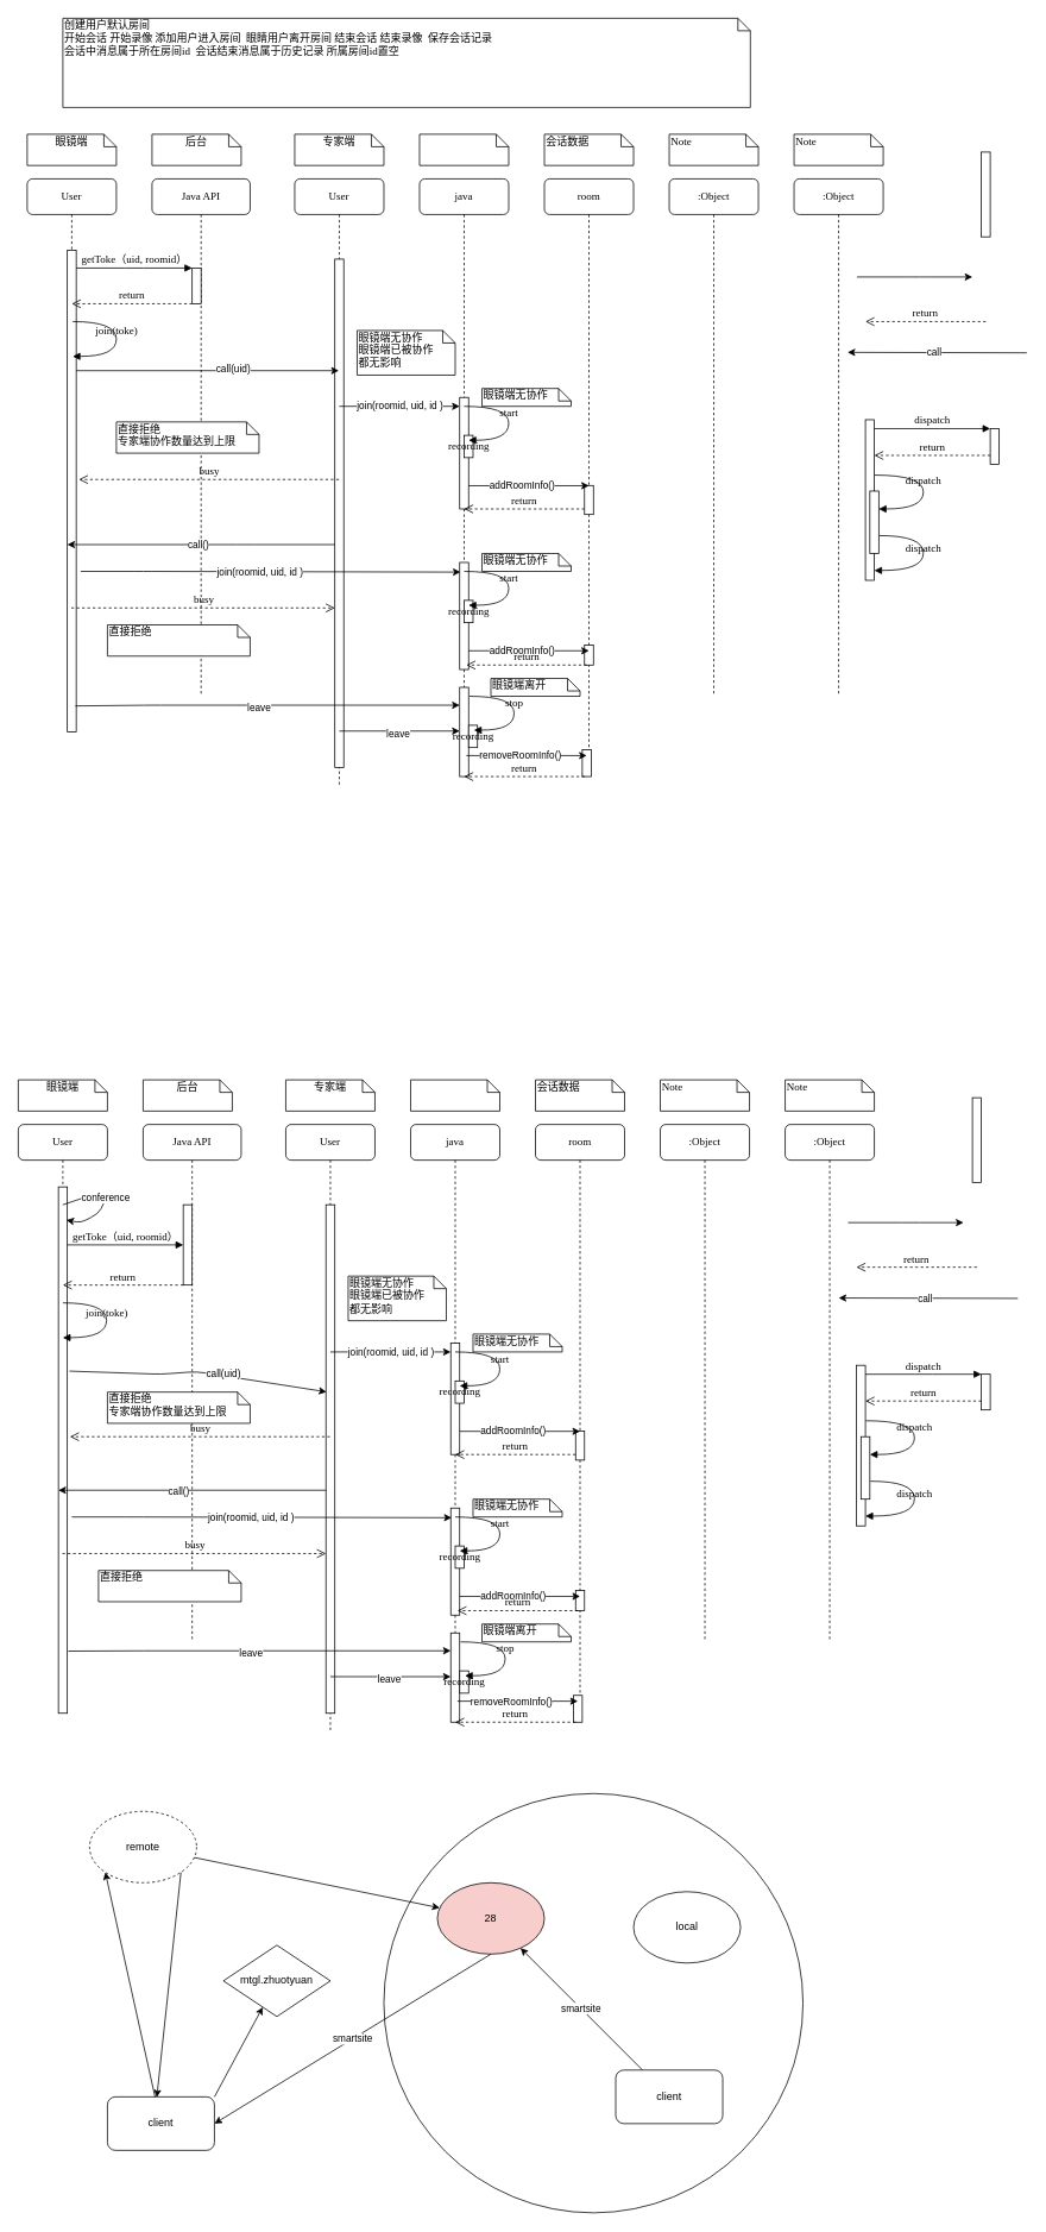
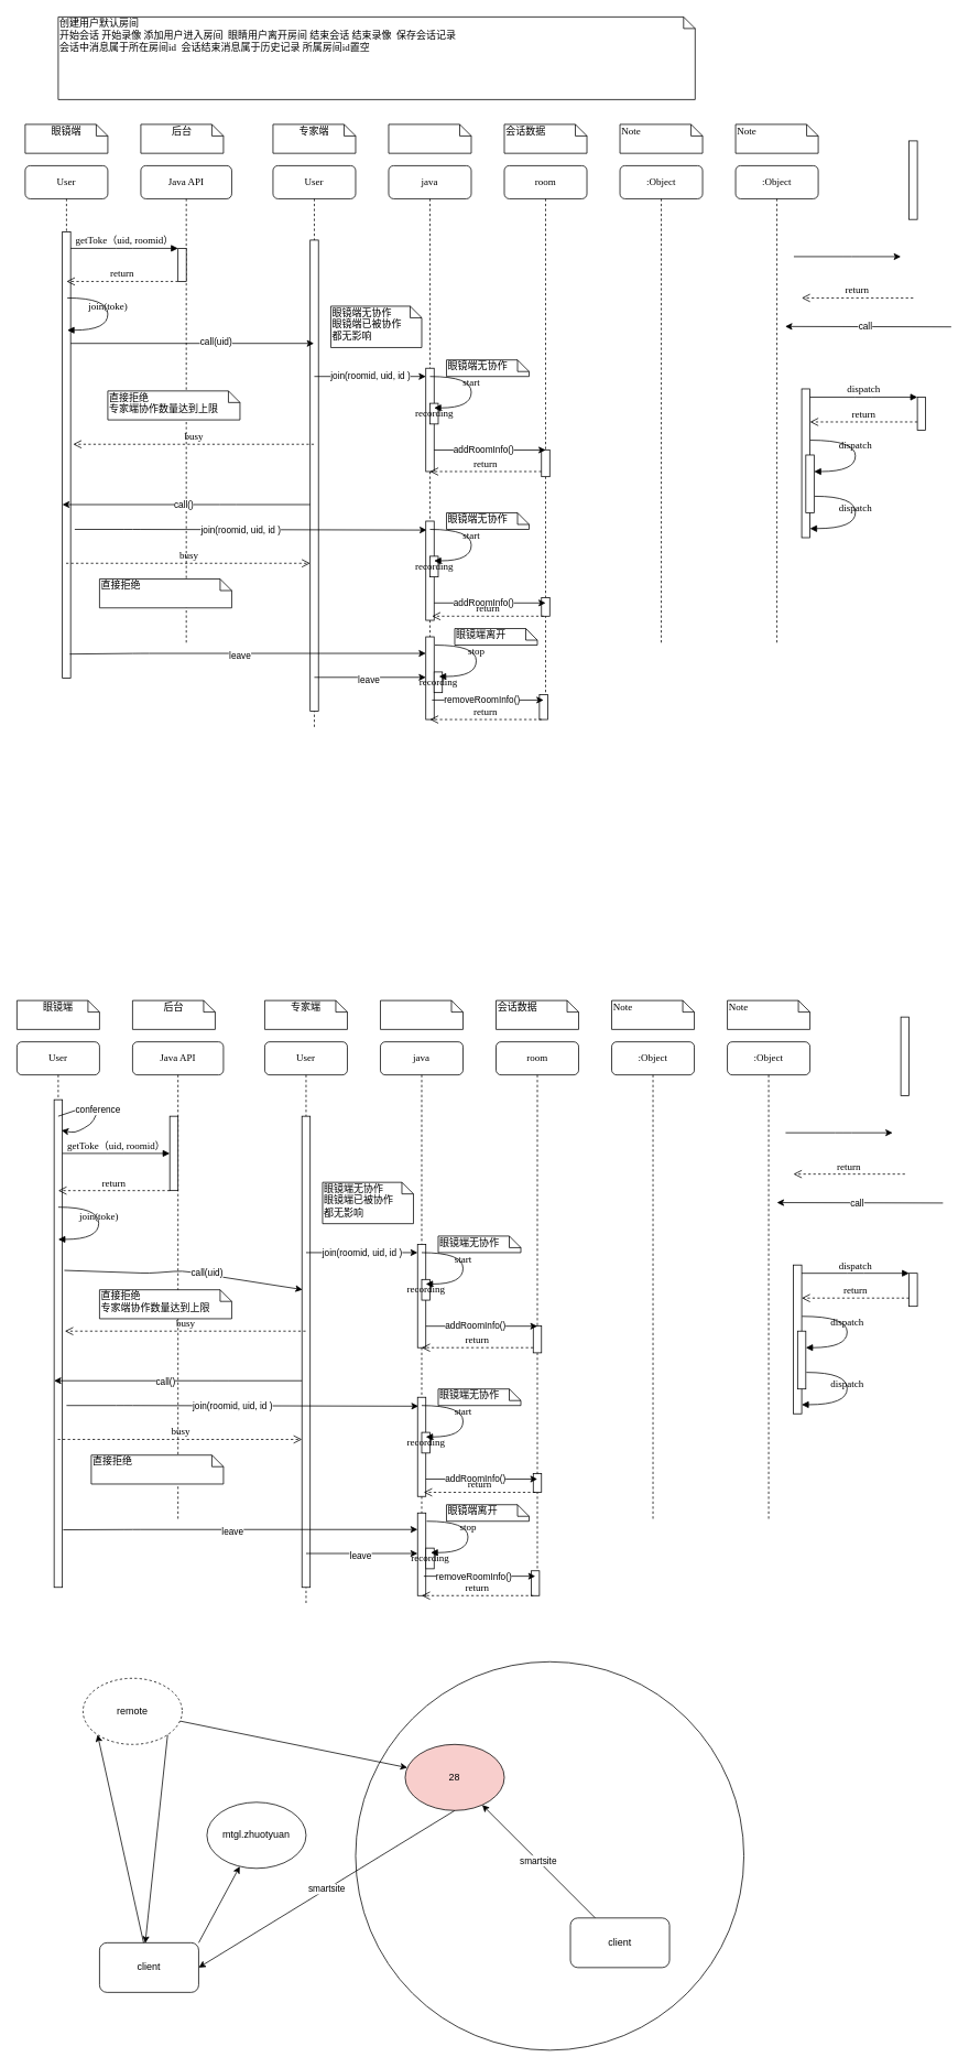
- <mxCell id="151" value="local" style="ellipse;whiteSpace=wrap;html=1;" vertex="1" parent="1"><mxGeometry x="710" y="2120" width="120" height="80" as="geometry" /></mxCell>
- <mxCell id="155" value="mtgl.zhuotyuan" style="rhombus;whiteSpace=wrap;html=1;shadow=0;fillColor=none;" vertex="1" parent="1"><mxGeometry x="250" y="2180" width="120" height="80" as="geometry" /></mxCell>
+ <mxCell id="155" value="mtgl.zhuotyuan" style="ellipse;whiteSpace=wrap;html=1;shadow=0;fillColor=none;" vertex="1" parent="1"><mxGeometry x="250" y="2180" width="120" height="80" as="geometry" /></mxCell>
